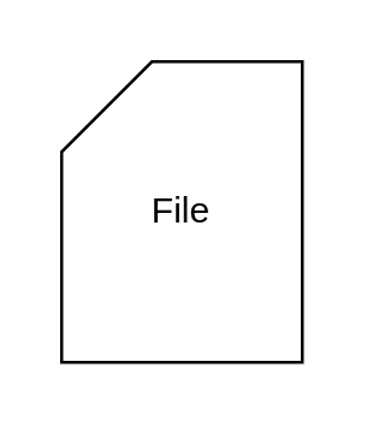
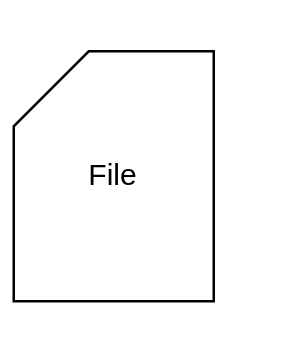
- <mxCell id="2" value="File" style="shape=card;whiteSpace=wrap;html=1;" vertex="1" parent="1"><mxGeometry x="20" y="20" width="80" height="100" as="geometry" /></mxCell>
+ <mxCell id="2" value="File" style="shape=card;whiteSpace=wrap;html=1;" vertex="1" parent="1"><mxGeometry x="5" y="20" width="80" height="100" as="geometry" /></mxCell>
